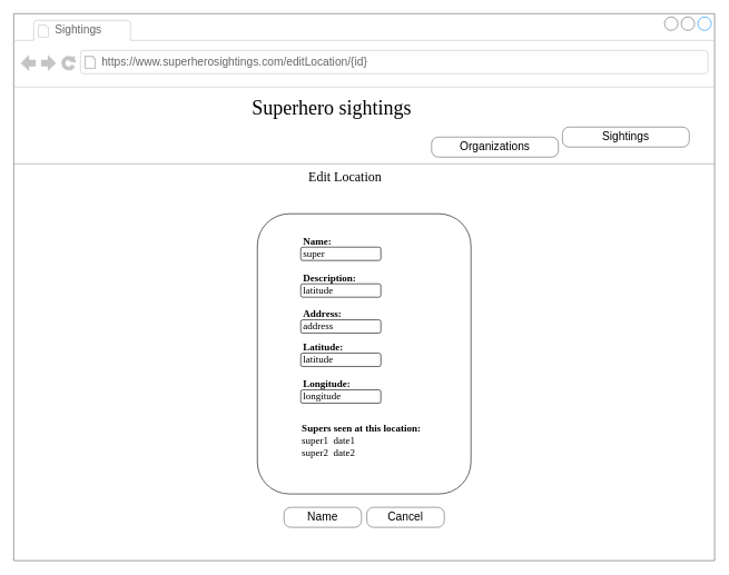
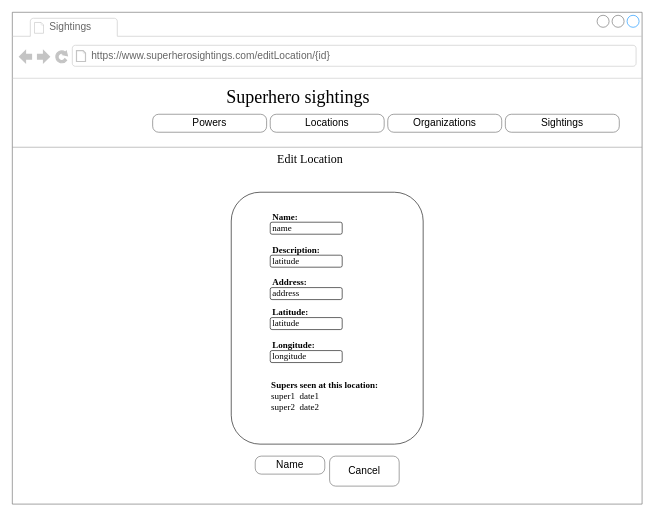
+ <mxCell id="7" value="Powers" style="strokeWidth=1;shadow=0;dashed=0;align=center;html=1;shape=mxgraph.mockup.buttons.button;strokeColor=#666666;mainText=;buttonStyle=round;fontSize=17;fontStyle=0;fillColor=none;whiteSpace=wrap;rounded=0;labelBackgroundColor=none;" parent="2" vertex="1"><mxGeometry x="234" y="170" width="190" height="30" as="geometry" /></mxCell>
+ <mxCell id="8" value="Locations" style="strokeWidth=1;shadow=0;dashed=0;align=center;html=1;shape=mxgraph.mockup.buttons.button;strokeColor=#666666;mainText=;buttonStyle=round;fontSize=17;fontStyle=0;fillColor=none;whiteSpace=wrap;rounded=0;labelBackgroundColor=none;" parent="2" vertex="1"><mxGeometry x="430" y="170" width="190" height="30" as="geometry" /></mxCell>
- <mxCell id="9" value="Organizations" style="strokeWidth=1;shadow=0;dashed=0;align=center;html=1;shape=mxgraph.mockup.buttons.button;strokeColor=#666666;mainText=;buttonStyle=round;fontSize=17;fontStyle=0;fillColor=none;whiteSpace=wrap;rounded=0;labelBackgroundColor=none;" parent="2" vertex="1"><mxGeometry x="626" y="185" width="190" height="30" as="geometry" /></mxCell>
+ <mxCell id="9" value="Organizations" style="strokeWidth=1;shadow=0;dashed=0;align=center;html=1;shape=mxgraph.mockup.buttons.button;strokeColor=#666666;mainText=;buttonStyle=round;fontSize=17;fontStyle=0;fillColor=none;whiteSpace=wrap;rounded=0;labelBackgroundColor=none;" parent="2" vertex="1"><mxGeometry x="626" y="170" width="190" height="30" as="geometry" /></mxCell>
- <mxCell id="12" value="&lt;b&gt;Name:&amp;nbsp;&lt;/b&gt;&lt;br&gt;super" style="text;html=1;points=[];align=left;verticalAlign=top;spacingTop=-4;fontSize=15;fontFamily=Verdana" parent="2" vertex="1"><mxGeometry x="432" y="330" width="170" height="30" as="geometry" /></mxCell>
+ <mxCell id="12" value="&lt;b&gt;Name:&amp;nbsp;&lt;/b&gt;&lt;br&gt;name" style="text;html=1;points=[];align=left;verticalAlign=top;spacingTop=-4;fontSize=15;fontFamily=Verdana" parent="2" vertex="1"><mxGeometry x="432" y="330" width="170" height="30" as="geometry" /></mxCell>
- <mxCell id="15" value="Cancel" style="strokeWidth=1;shadow=0;dashed=0;align=center;html=1;shape=mxgraph.mockup.buttons.button;strokeColor=#666666;mainText=;buttonStyle=round;fontSize=17;fontStyle=0;fillColor=none;whiteSpace=wrap;rounded=0;labelBackgroundColor=none;" parent="2" vertex="1"><mxGeometry x="529" y="740" width="116" height="30" as="geometry" /></mxCell>
+ <mxCell id="15" value="Cancel" style="strokeWidth=1;shadow=0;dashed=0;align=center;html=1;shape=mxgraph.mockup.buttons.button;strokeColor=#666666;mainText=;buttonStyle=round;fontSize=17;fontStyle=0;fillColor=none;whiteSpace=wrap;rounded=0;labelBackgroundColor=none;" parent="2" vertex="1"><mxGeometry x="529" y="740" width="116" height="50" as="geometry" /></mxCell>
